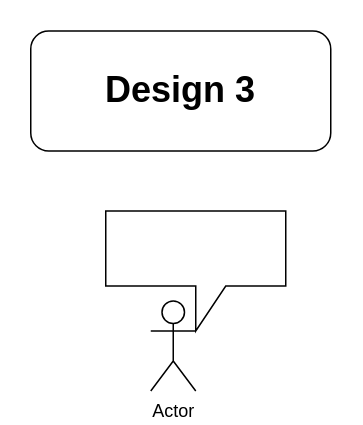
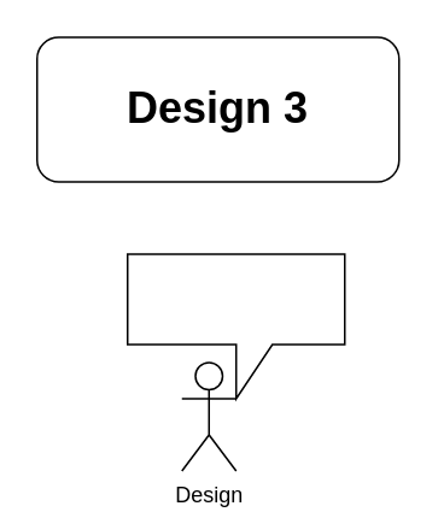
- <mxCell id="2" value="Actor" style="shape=umlActor;verticalLabelPosition=bottom;verticalAlign=top;html=1;outlineConnect=0;" vertex="1" parent="1"><mxGeometry x="100" y="200" width="30" height="60" as="geometry" /></mxCell>
+ <mxCell id="2" value="Design" style="shape=umlActor;verticalLabelPosition=bottom;verticalAlign=top;html=1;outlineConnect=0;" vertex="1" parent="1"><mxGeometry x="100" y="200" width="30" height="60" as="geometry" /></mxCell>
